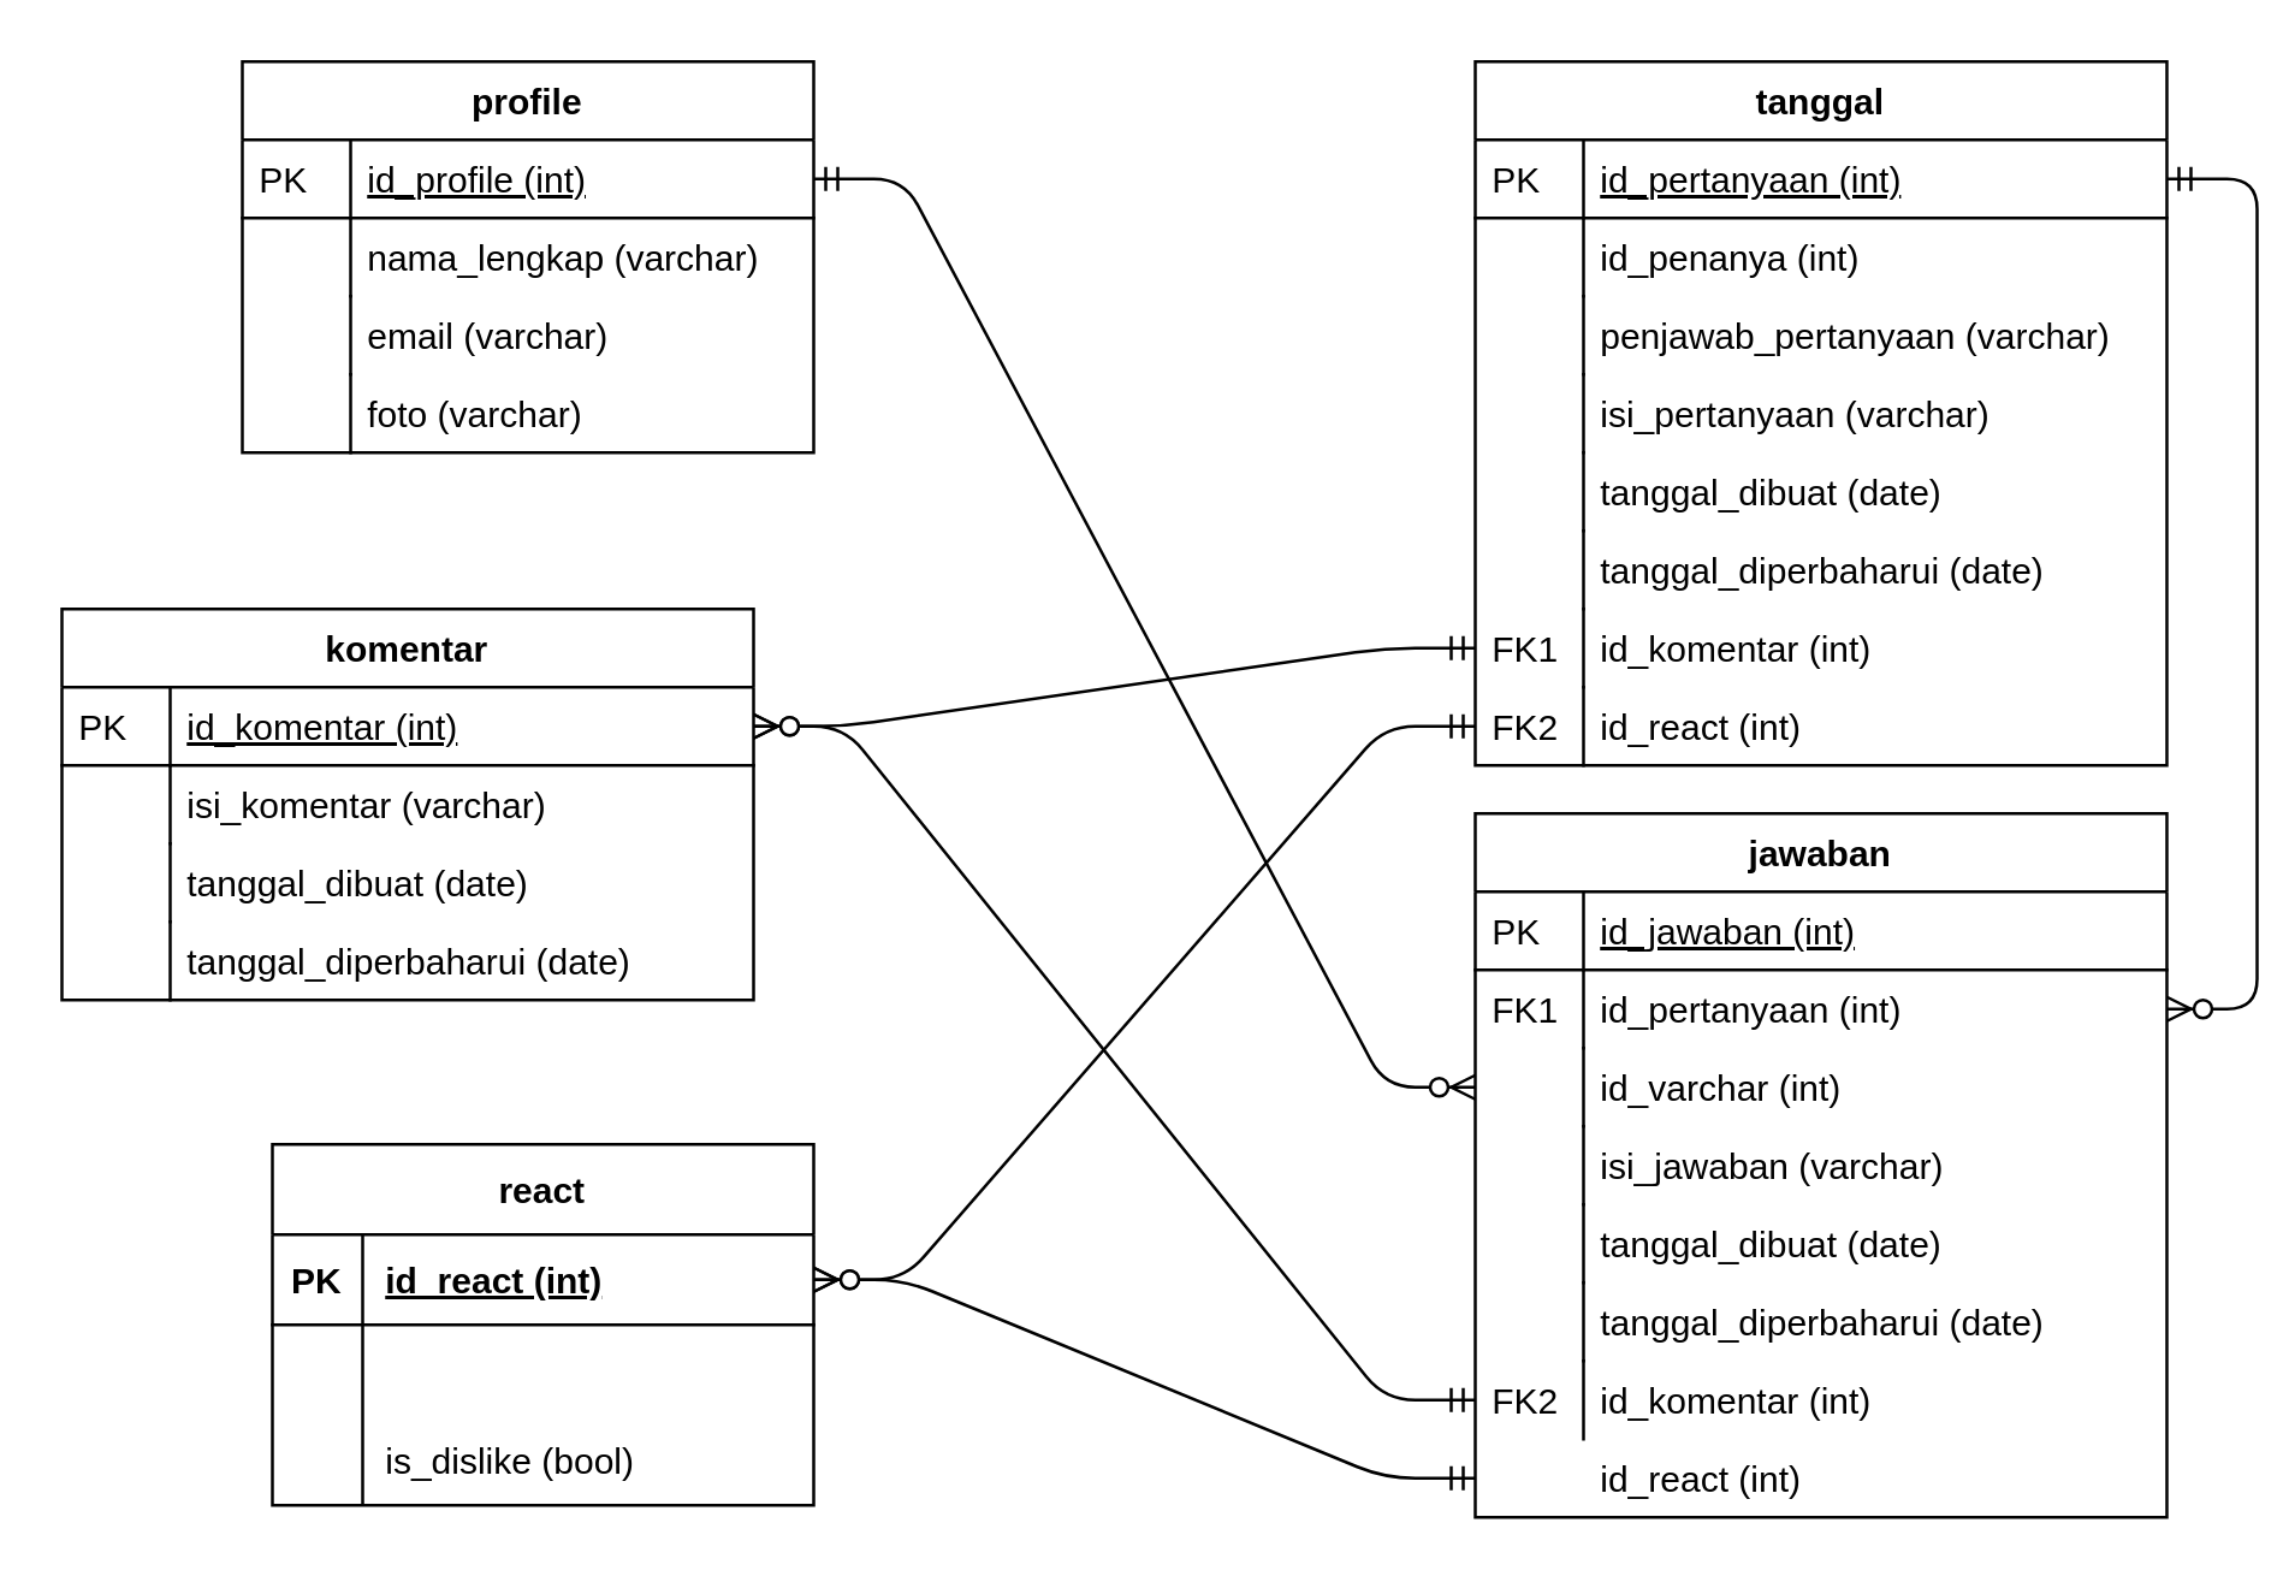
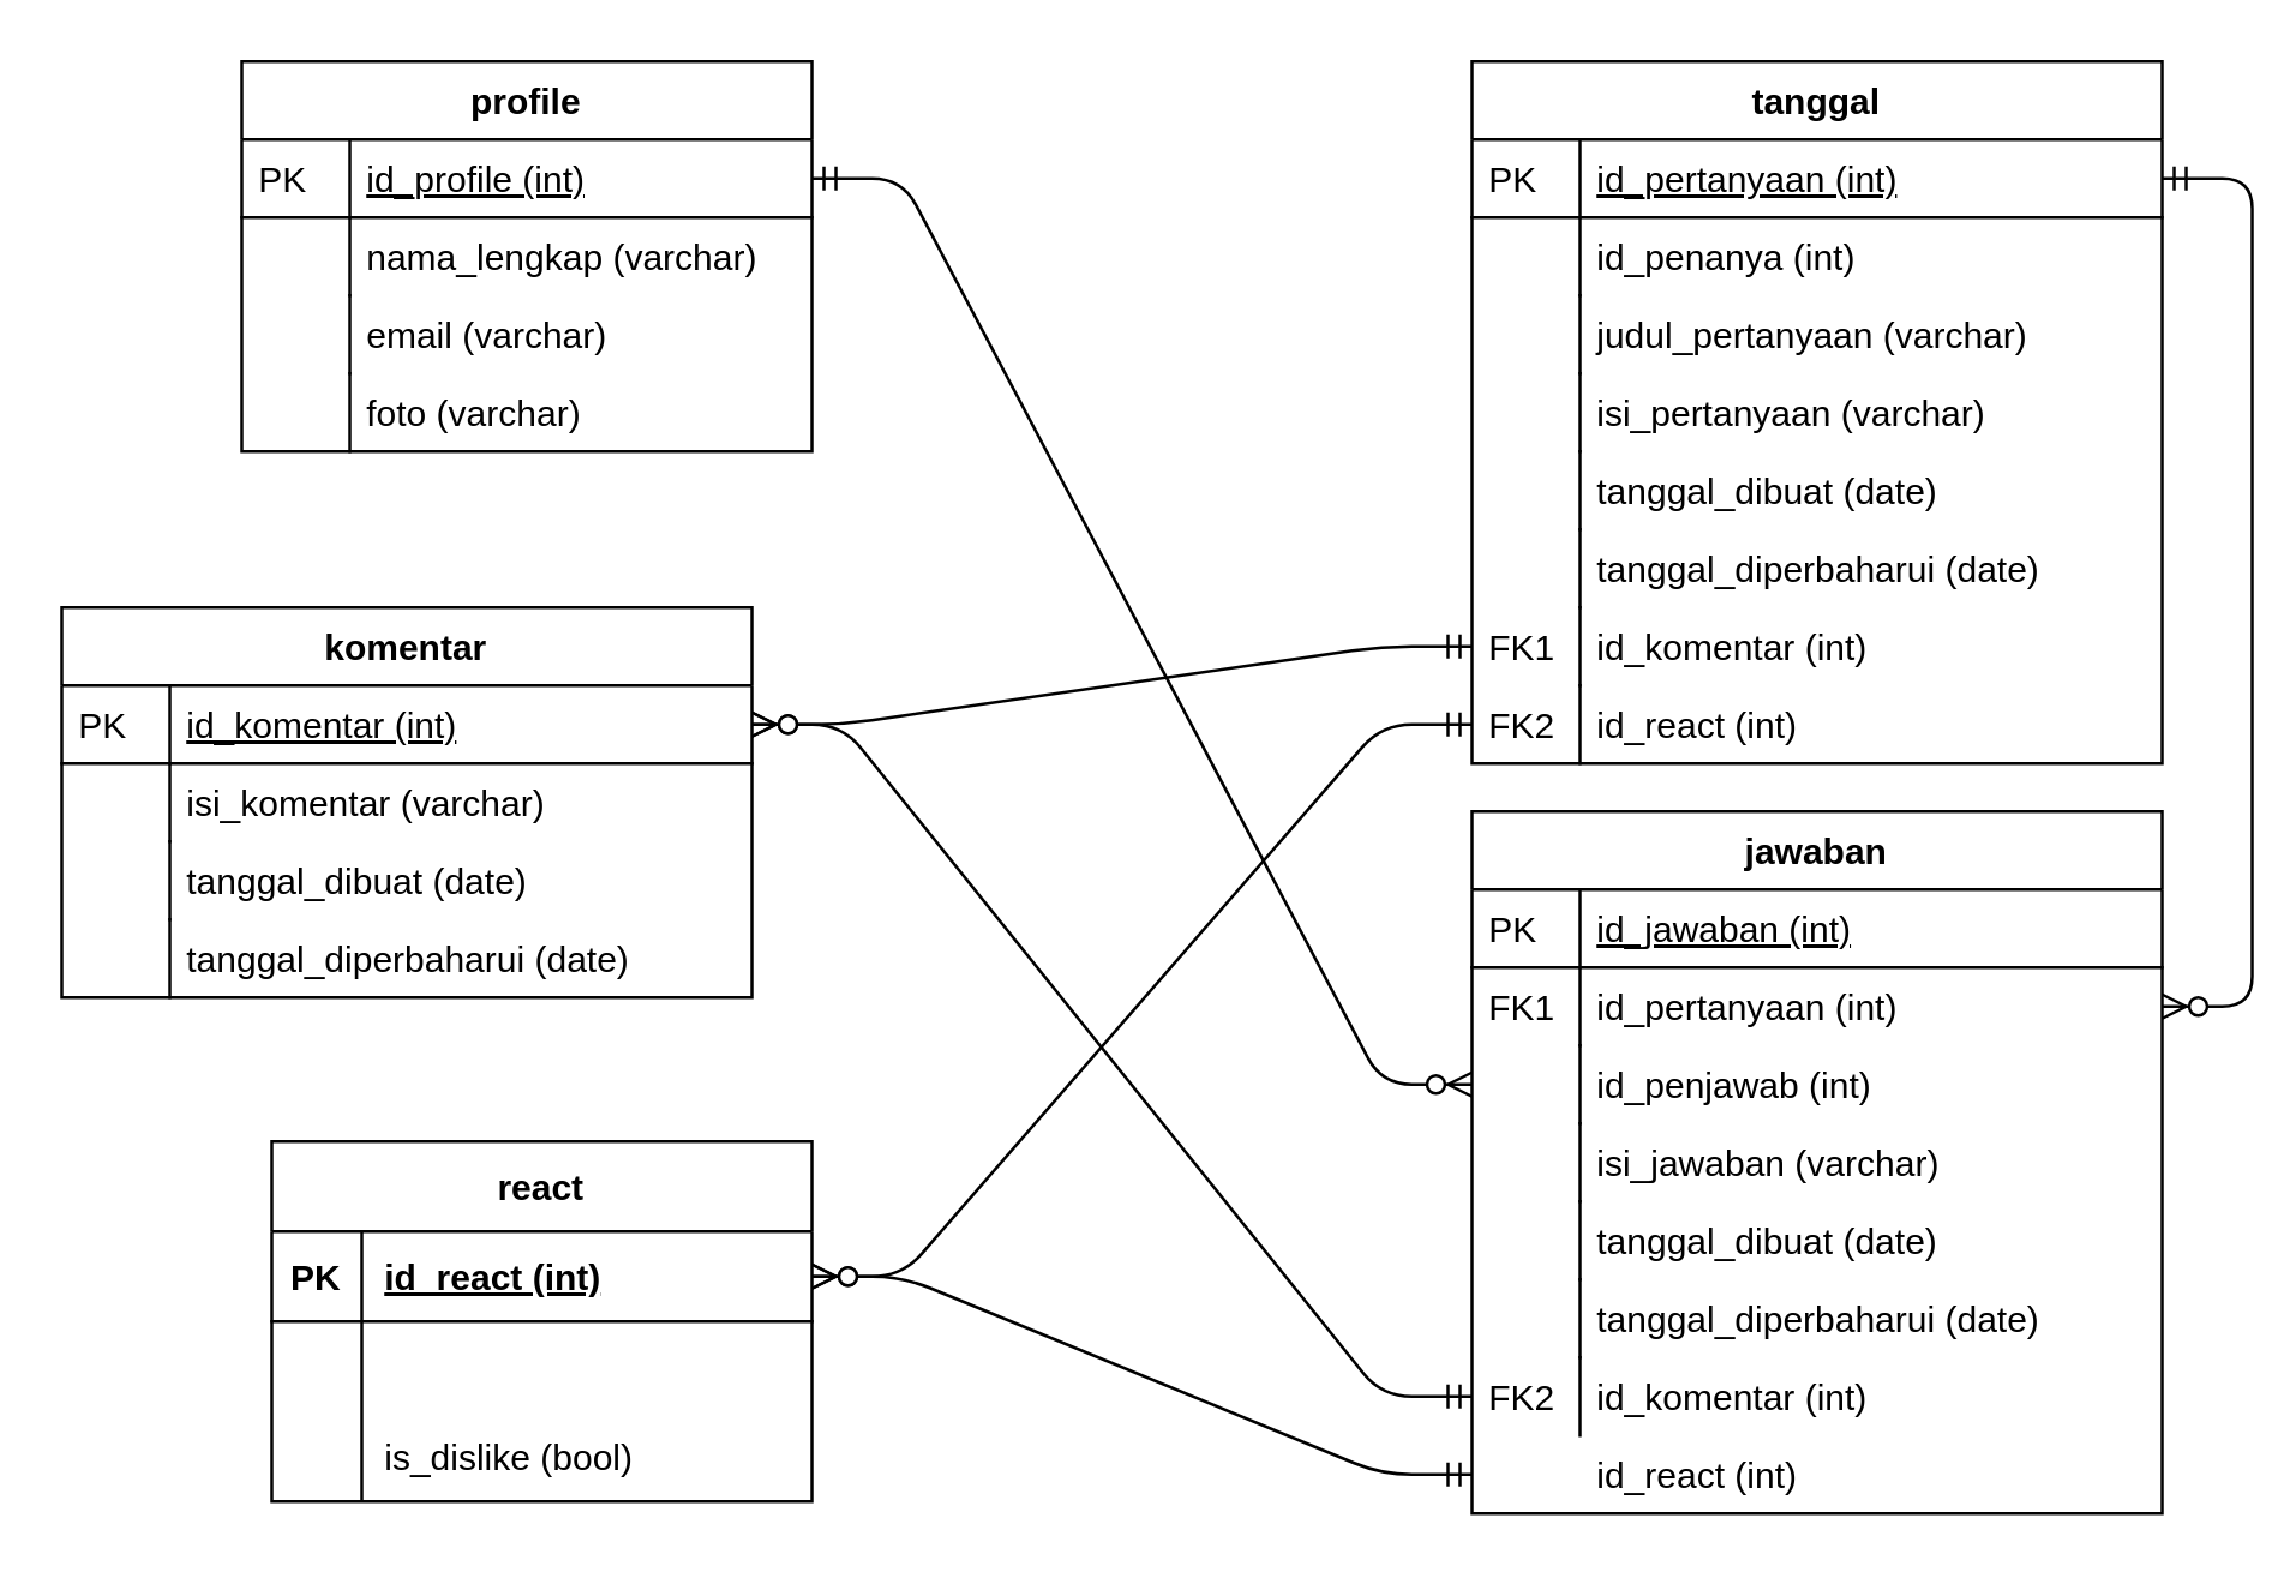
- <mxCell id="16" value="penjawab_pertanyaan (varchar)" style="shape=partialRectangle;top=0;left=0;right=0;bottom=0;align=left;verticalAlign=top;spacingLeft=40;spacingRight=4;overflow=hidden;rotatable=0;points=[[0,0.5],[1,0.5]];portConstraint=eastwest;dropTarget=0;rounded=0;shadow=0;strokeWidth=1;strokeColor=none;fillColor=none;" parent="11" vertex="1"><mxGeometry y="78" width="230" height="26" as="geometry" /></mxCell>
+ <mxCell id="16" value="judul_pertanyaan (varchar)" style="shape=partialRectangle;top=0;left=0;right=0;bottom=0;align=left;verticalAlign=top;spacingLeft=40;spacingRight=4;overflow=hidden;rotatable=0;points=[[0,0.5],[1,0.5]];portConstraint=eastwest;dropTarget=0;rounded=0;shadow=0;strokeWidth=1;strokeColor=none;fillColor=none;" parent="11" vertex="1"><mxGeometry y="78" width="230" height="26" as="geometry" /></mxCell>
- <mxCell id="33" value="id_varchar (int)" style="shape=partialRectangle;top=0;left=0;right=0;bottom=0;align=left;verticalAlign=top;spacingLeft=40;spacingRight=4;overflow=hidden;rotatable=0;points=[[0,0.5],[1,0.5]];portConstraint=eastwest;dropTarget=0;rounded=0;shadow=0;strokeWidth=1;strokeColor=none;fillColor=none;" vertex="1" parent="28"><mxGeometry y="78" width="230" height="26" as="geometry" /></mxCell>
+ <mxCell id="33" value="id_penjawab (int)" style="shape=partialRectangle;top=0;left=0;right=0;bottom=0;align=left;verticalAlign=top;spacingLeft=40;spacingRight=4;overflow=hidden;rotatable=0;points=[[0,0.5],[1,0.5]];portConstraint=eastwest;dropTarget=0;rounded=0;shadow=0;strokeWidth=1;strokeColor=none;fillColor=none;" vertex="1" parent="28"><mxGeometry y="78" width="230" height="26" as="geometry" /></mxCell>
